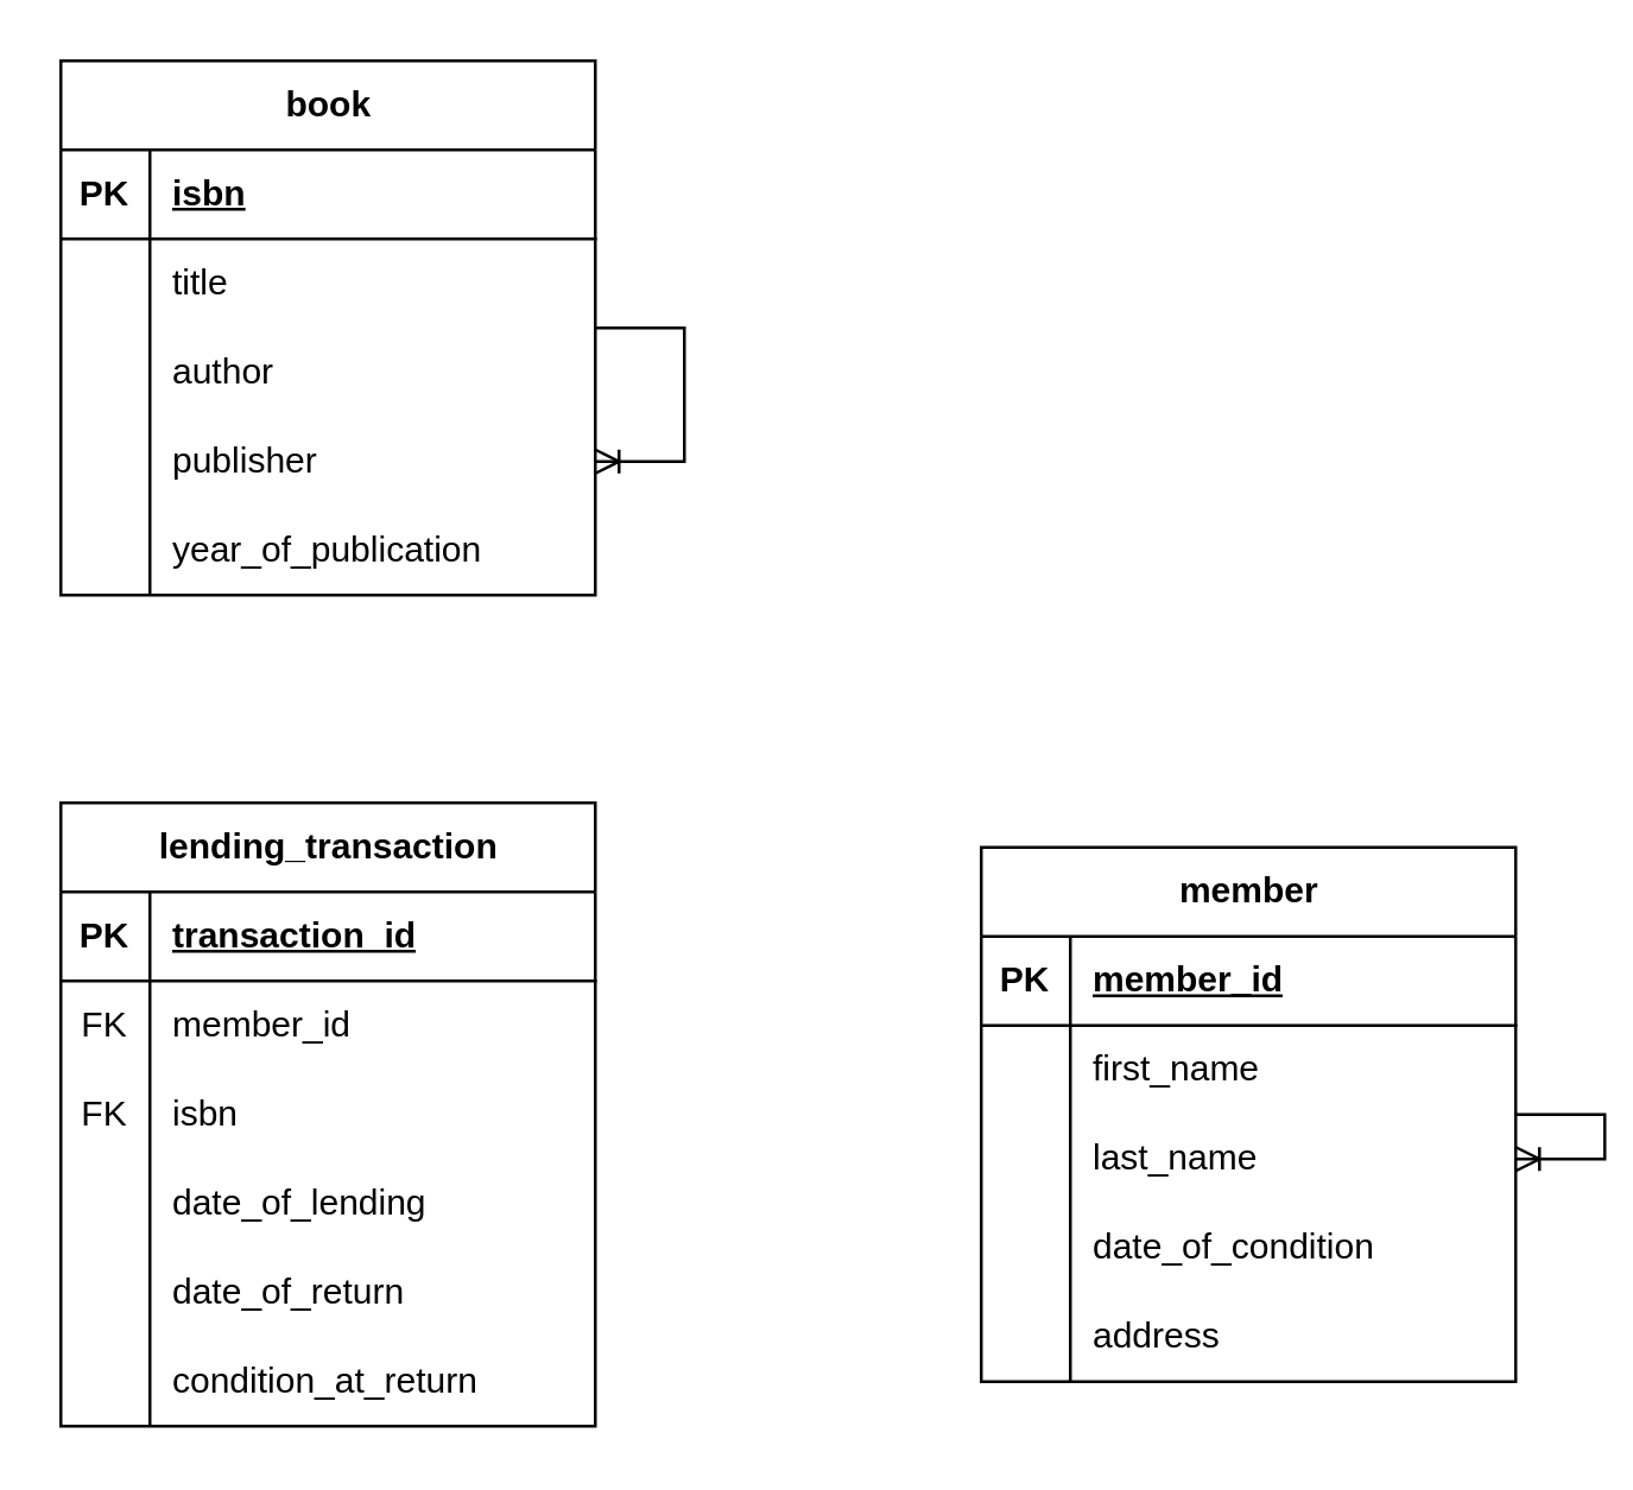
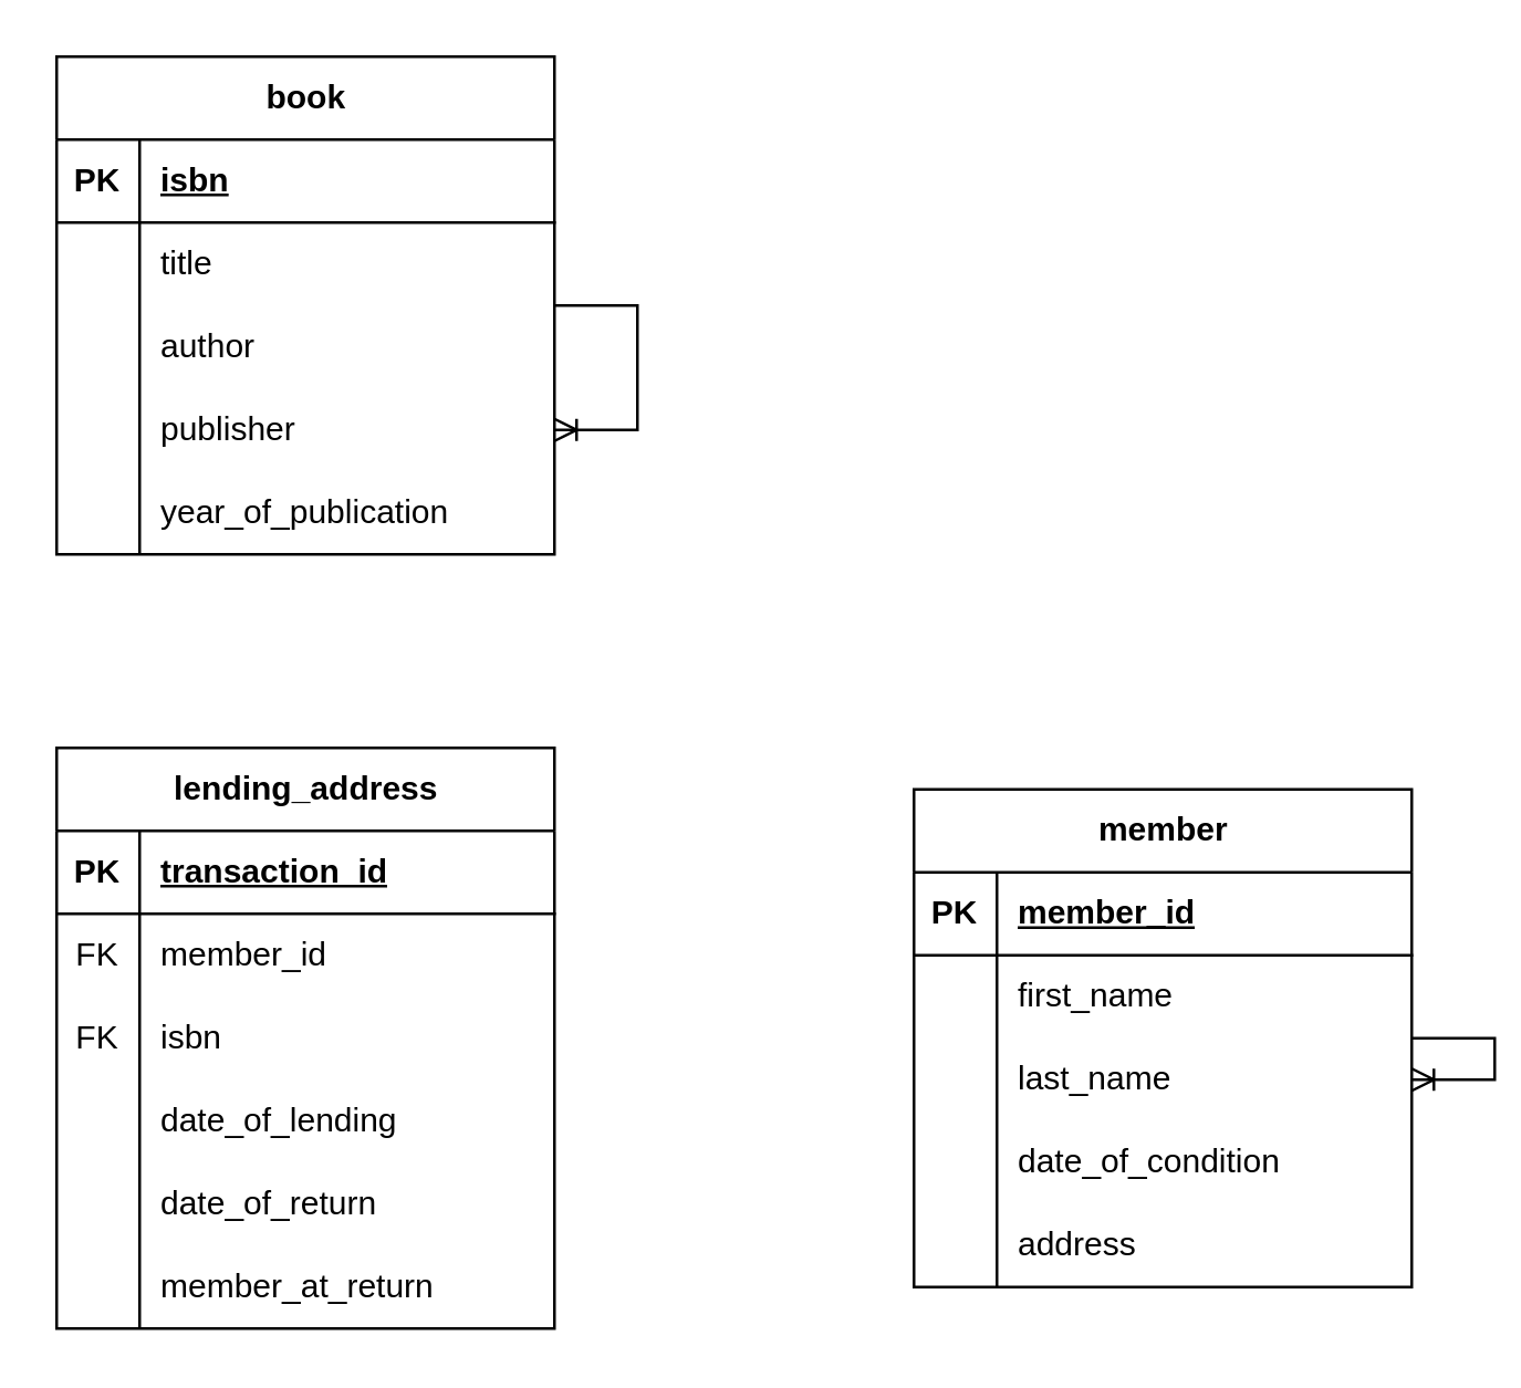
- <mxCell id="34" value="lending_transaction" style="shape=table;startSize=30;container=1;collapsible=1;childLayout=tableLayout;fixedRows=1;rowLines=0;fontStyle=1;align=center;resizeLast=1;html=1;" vertex="1" parent="1"><mxGeometry x="20" y="270" width="180" height="210" as="geometry" /></mxCell>
+ <mxCell id="34" value="lending_address" style="shape=table;startSize=30;container=1;collapsible=1;childLayout=tableLayout;fixedRows=1;rowLines=0;fontStyle=1;align=center;resizeLast=1;html=1;" vertex="1" parent="1"><mxGeometry x="20" y="270" width="180" height="210" as="geometry" /></mxCell>
- <mxCell id="52" value="condition_at_return" style="shape=partialRectangle;connectable=0;fillColor=none;top=0;left=0;bottom=0;right=0;align=left;spacingLeft=6;overflow=hidden;whiteSpace=wrap;html=1;" vertex="1" parent="50"><mxGeometry x="30" width="150" height="30" as="geometry"><mxRectangle width="150" height="30" as="alternateBounds" /></mxGeometry></mxCell>
+ <mxCell id="52" value="member_at_return" style="shape=partialRectangle;connectable=0;fillColor=none;top=0;left=0;bottom=0;right=0;align=left;spacingLeft=6;overflow=hidden;whiteSpace=wrap;html=1;" vertex="1" parent="50"><mxGeometry x="30" width="150" height="30" as="geometry"><mxRectangle width="150" height="30" as="alternateBounds" /></mxGeometry></mxCell>
